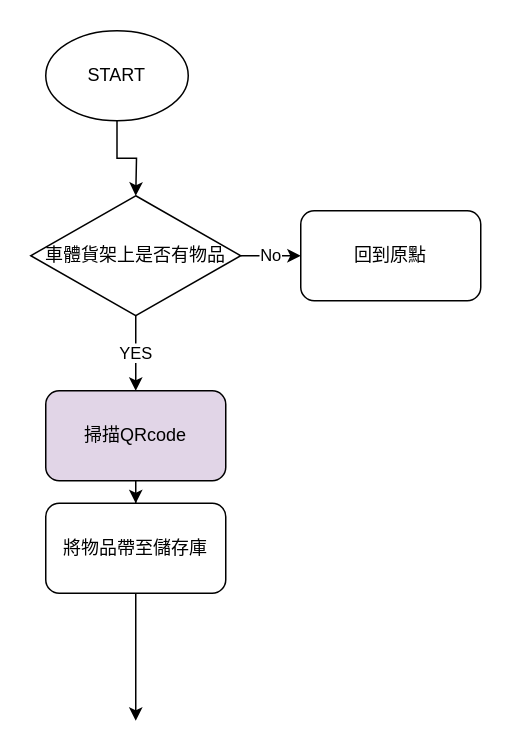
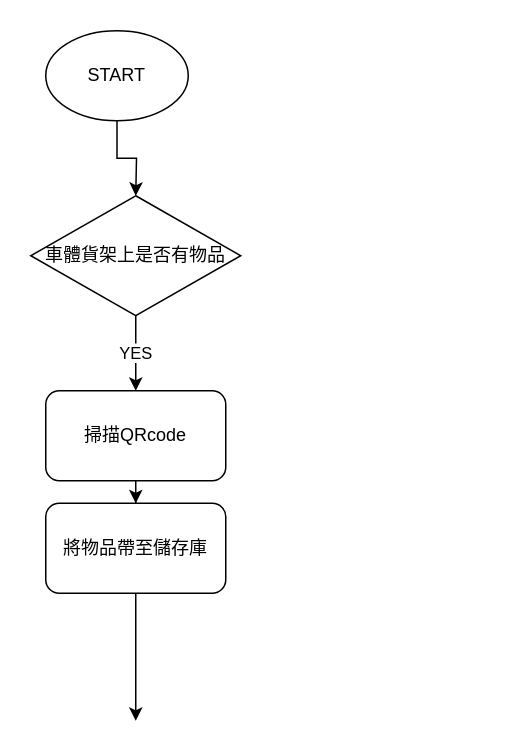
- <mxCell id="4" value="No" style="edgeStyle=orthogonalEdgeStyle;rounded=0;orthogonalLoop=1;jettySize=auto;html=1;entryX=0;entryY=0.5;entryDx=0;entryDy=0;" edge="1" parent="1" source="6" target="7"><mxGeometry relative="1" as="geometry" /></mxCell>
- <mxCell id="7" value="回到原點" style="rounded=1;whiteSpace=wrap;html=1;" vertex="1" parent="1"><mxGeometry x="200" y="140" width="120" height="60" as="geometry" /></mxCell>
- <mxCell id="9" value="掃描QRcode" style="rounded=1;whiteSpace=wrap;html=1;fillColor=#e1d5e7;" vertex="1" parent="1"><mxGeometry x="30" y="260" width="120" height="60" as="geometry" /></mxCell>
+ <mxCell id="9" value="掃描QRcode" style="rounded=1;whiteSpace=wrap;html=1;" vertex="1" parent="1"><mxGeometry x="30" y="260" width="120" height="60" as="geometry" /></mxCell>
